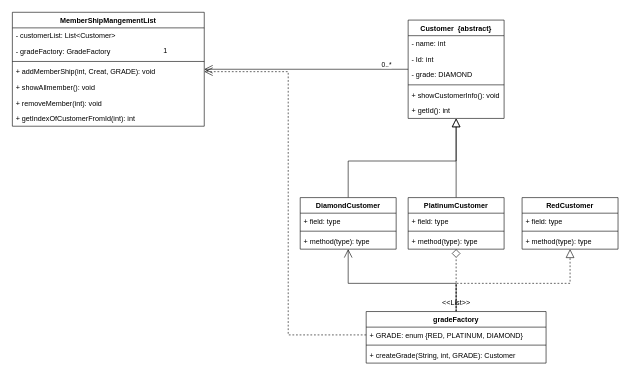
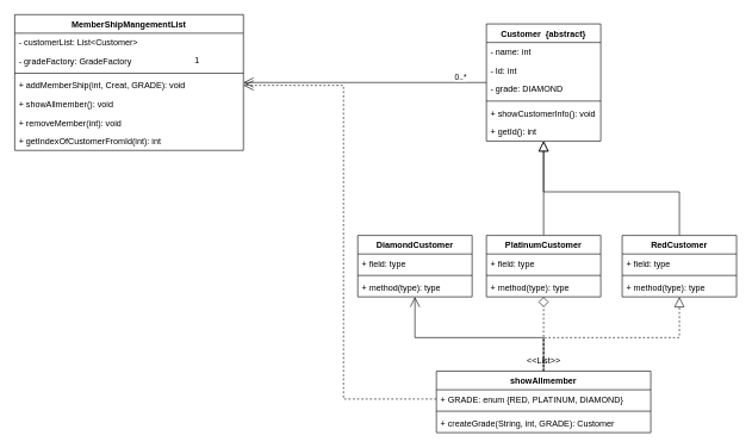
- <mxCell id="11" style="edgeStyle=orthogonalEdgeStyle;rounded=0;orthogonalLoop=1;jettySize=auto;html=1;exitX=0.5;exitY=0;exitDx=0;exitDy=0;endArrow=block;endFill=0;endSize=12;" edge="1" parent="1" source="12" target="4"><mxGeometry relative="1" as="geometry" /></mxCell>
+ <mxCell id="21" style="edgeStyle=orthogonalEdgeStyle;rounded=0;orthogonalLoop=1;jettySize=auto;html=1;exitX=0.5;exitY=0;exitDx=0;exitDy=0;endArrow=block;endFill=0;endSize=12;" edge="1" parent="1" source="22" target="4"><mxGeometry relative="1" as="geometry" /></mxCell>
- <mxCell id="38" value="gradeFactory" style="swimlane;fontStyle=1;align=center;verticalAlign=top;childLayout=stackLayout;horizontal=1;startSize=26;horizontalStack=0;resizeParent=1;resizeParentMax=0;resizeLast=0;collapsible=1;marginBottom=0;" vertex="1" parent="1"><mxGeometry x="610" y="519" width="300" height="86" as="geometry" /></mxCell>
+ <mxCell id="38" value="showAllmember" style="swimlane;fontStyle=1;align=center;verticalAlign=top;childLayout=stackLayout;horizontal=1;startSize=26;horizontalStack=0;resizeParent=1;resizeParentMax=0;resizeLast=0;collapsible=1;marginBottom=0;" vertex="1" parent="1"><mxGeometry x="610" y="519" width="300" height="86" as="geometry" /></mxCell>
